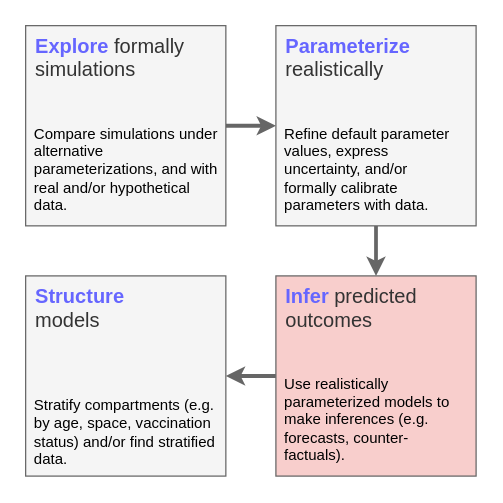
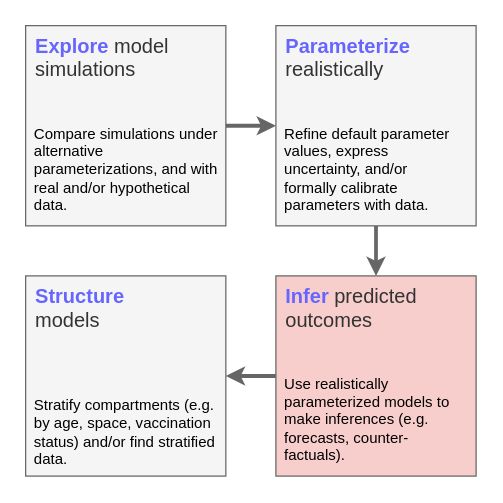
- <mxCell id="3" value="&lt;font style=&quot;font-size: 16px;&quot;&gt;&lt;b style=&quot;font-size: 16px;&quot;&gt;&lt;font style=&quot;font-size: 16px;&quot; color=&quot;#6666ff&quot;&gt;Explore&lt;/font&gt;&amp;nbsp;&lt;/b&gt;formally simulations&lt;/font&gt;" style="rounded=0;whiteSpace=wrap;html=1;verticalAlign=top;horizontal=1;spacingTop=0;fontSize=16;align=left;spacingLeft=6;fillColor=#f5f5f5;fontColor=#333333;strokeColor=#666666;" vertex="1" parent="1"><mxGeometry y="20" width="160" height="160" as="geometry" x="20" /></mxCell>
+ <mxCell id="3" value="&lt;font style=&quot;font-size: 16px;&quot;&gt;&lt;b style=&quot;font-size: 16px;&quot;&gt;&lt;font style=&quot;font-size: 16px;&quot; color=&quot;#6666ff&quot;&gt;Explore&lt;/font&gt;&amp;nbsp;&lt;/b&gt;model simulations&lt;/font&gt;" style="rounded=0;whiteSpace=wrap;html=1;verticalAlign=top;horizontal=1;spacingTop=0;fontSize=16;align=left;spacingLeft=6;fillColor=#f5f5f5;fontColor=#333333;strokeColor=#666666;" vertex="1" parent="1"><mxGeometry y="20" width="160" height="160" as="geometry" x="20" /></mxCell>
